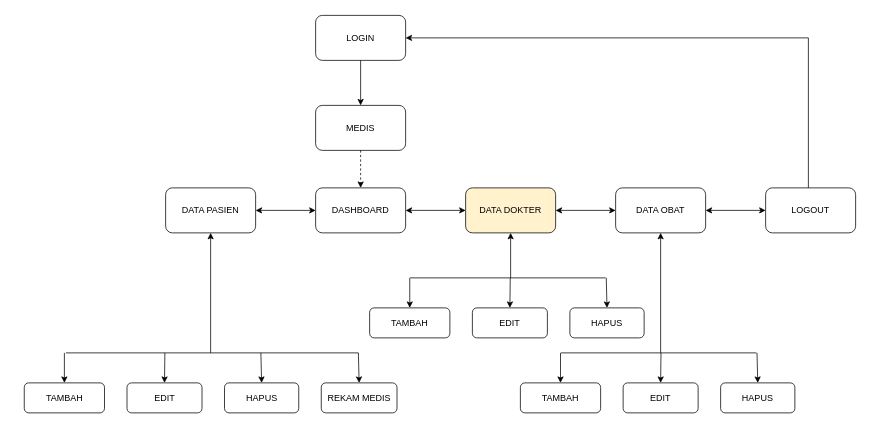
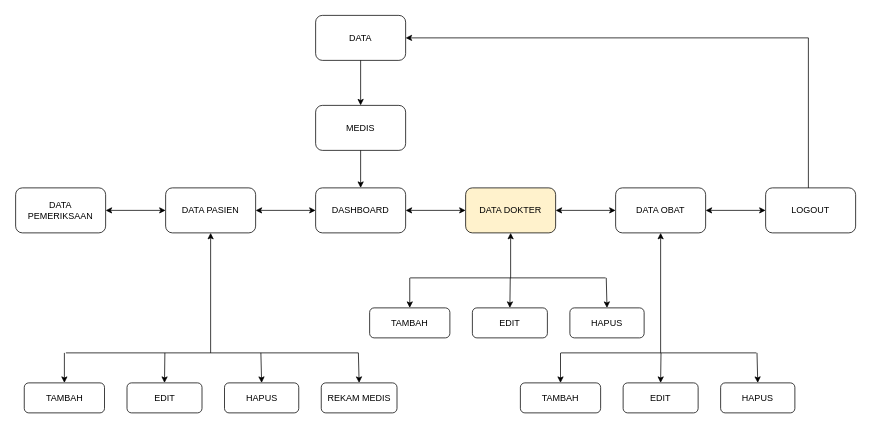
- <mxCell id="3" value="LOGIN" style="rounded=1;whiteSpace=wrap;html=1;" vertex="1" parent="1"><mxGeometry x="420" y="20" width="120" height="60" as="geometry" /></mxCell>
+ <mxCell id="3" value="DATA" style="rounded=1;whiteSpace=wrap;html=1;" vertex="1" parent="1"><mxGeometry x="420" y="20" width="120" height="60" as="geometry" /></mxCell>
- <mxCell id="13" value="" style="endArrow=classic;html=1;entryX=0.5;entryY=0;entryDx=0;entryDy=0;exitX=0.5;exitY=1;exitDx=0;exitDy=0;dashed=1;" edge="1" parent="1" source="2" target="4"><mxGeometry width="50" height="50" relative="1" as="geometry"><mxPoint x="217" y="380" as="sourcePoint" /><mxPoint x="267" y="330" as="targetPoint" /></mxGeometry></mxCell>
+ <mxCell id="13" value="" style="endArrow=classic;html=1;entryX=0.5;entryY=0;entryDx=0;entryDy=0;exitX=0.5;exitY=1;exitDx=0;exitDy=0;" edge="1" parent="1" source="2" target="4"><mxGeometry width="50" height="50" relative="1" as="geometry"><mxPoint x="217" y="380" as="sourcePoint" /><mxPoint x="267" y="330" as="targetPoint" /></mxGeometry></mxCell>
+ <mxCell id="16" value="DATA PEMERIKSAAN" style="rounded=1;whiteSpace=wrap;html=1;" vertex="1" parent="1"><mxGeometry x="20" y="250" width="120" height="60" as="geometry" /></mxCell>
+ <mxCell id="20" value="" style="endArrow=classic;startArrow=classic;html=1;entryX=0;entryY=0.5;entryDx=0;entryDy=0;exitX=1;exitY=0.5;exitDx=0;exitDy=0;" edge="1" parent="1" source="16" target="6"><mxGeometry width="50" height="50" relative="1" as="geometry"><mxPoint x="570.235" y="310.412" as="sourcePoint" /><mxPoint x="650.235" y="310.412" as="targetPoint" /></mxGeometry></mxCell>
